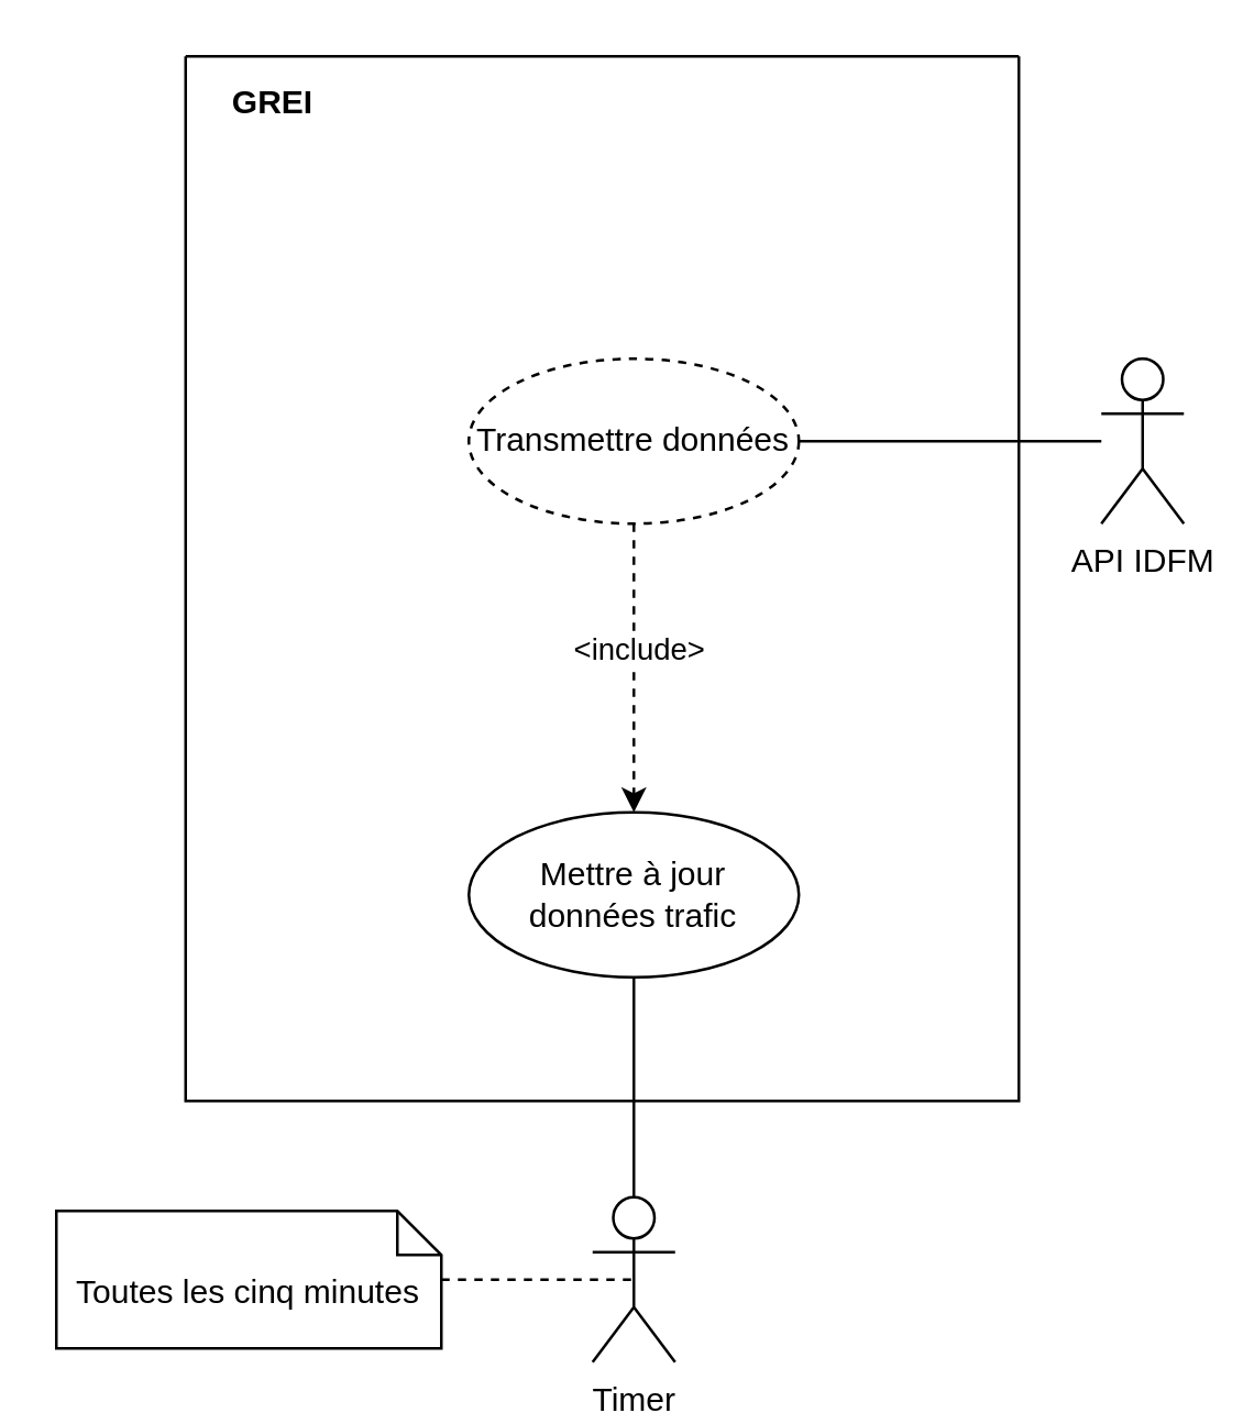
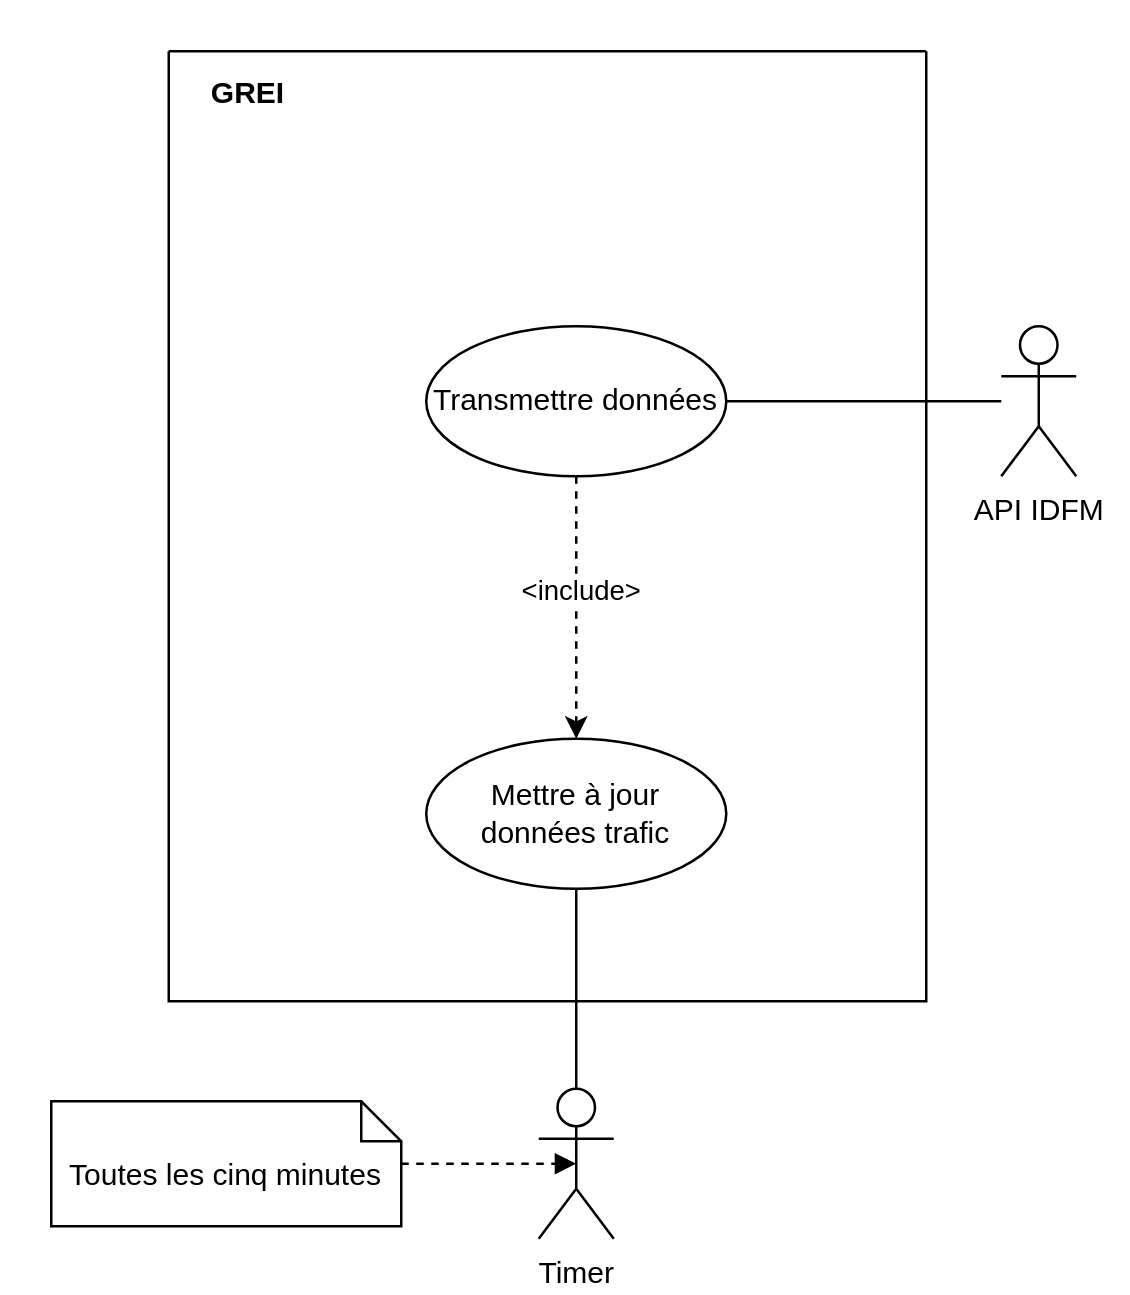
- <mxCell id="4" value="Transmettre données" style="ellipse;whiteSpace=wrap;html=1;dashed=1;" parent="2" vertex="1"><mxGeometry x="103" y="110" width="120" height="60" as="geometry" /></mxCell>
+ <mxCell id="4" value="Transmettre données" style="ellipse;whiteSpace=wrap;html=1;" parent="2" vertex="1"><mxGeometry x="103" y="110" width="120" height="60" as="geometry" /></mxCell>
- <mxCell id="9" value="" style="endArrow=none;dashed=1;html=1;rounded=0;entryX=0.5;entryY=0.5;entryDx=0;entryDy=0;entryPerimeter=0;" parent="1" source="8" target="7" edge="1"><mxGeometry width="50" height="50" relative="1" as="geometry"><mxPoint x="470" y="420" as="sourcePoint" /><mxPoint x="520" y="370" as="targetPoint" /></mxGeometry></mxCell>
+ <mxCell id="9" value="" style="endArrow=block;dashed=1;html=1;rounded=0;entryX=0.5;entryY=0.5;entryDx=0;entryDy=0;entryPerimeter=0;" parent="1" source="8" target="7" edge="1"><mxGeometry width="50" height="50" relative="1" as="geometry"><mxPoint x="470" y="420" as="sourcePoint" /><mxPoint x="520" y="370" as="targetPoint" /></mxGeometry></mxCell>
